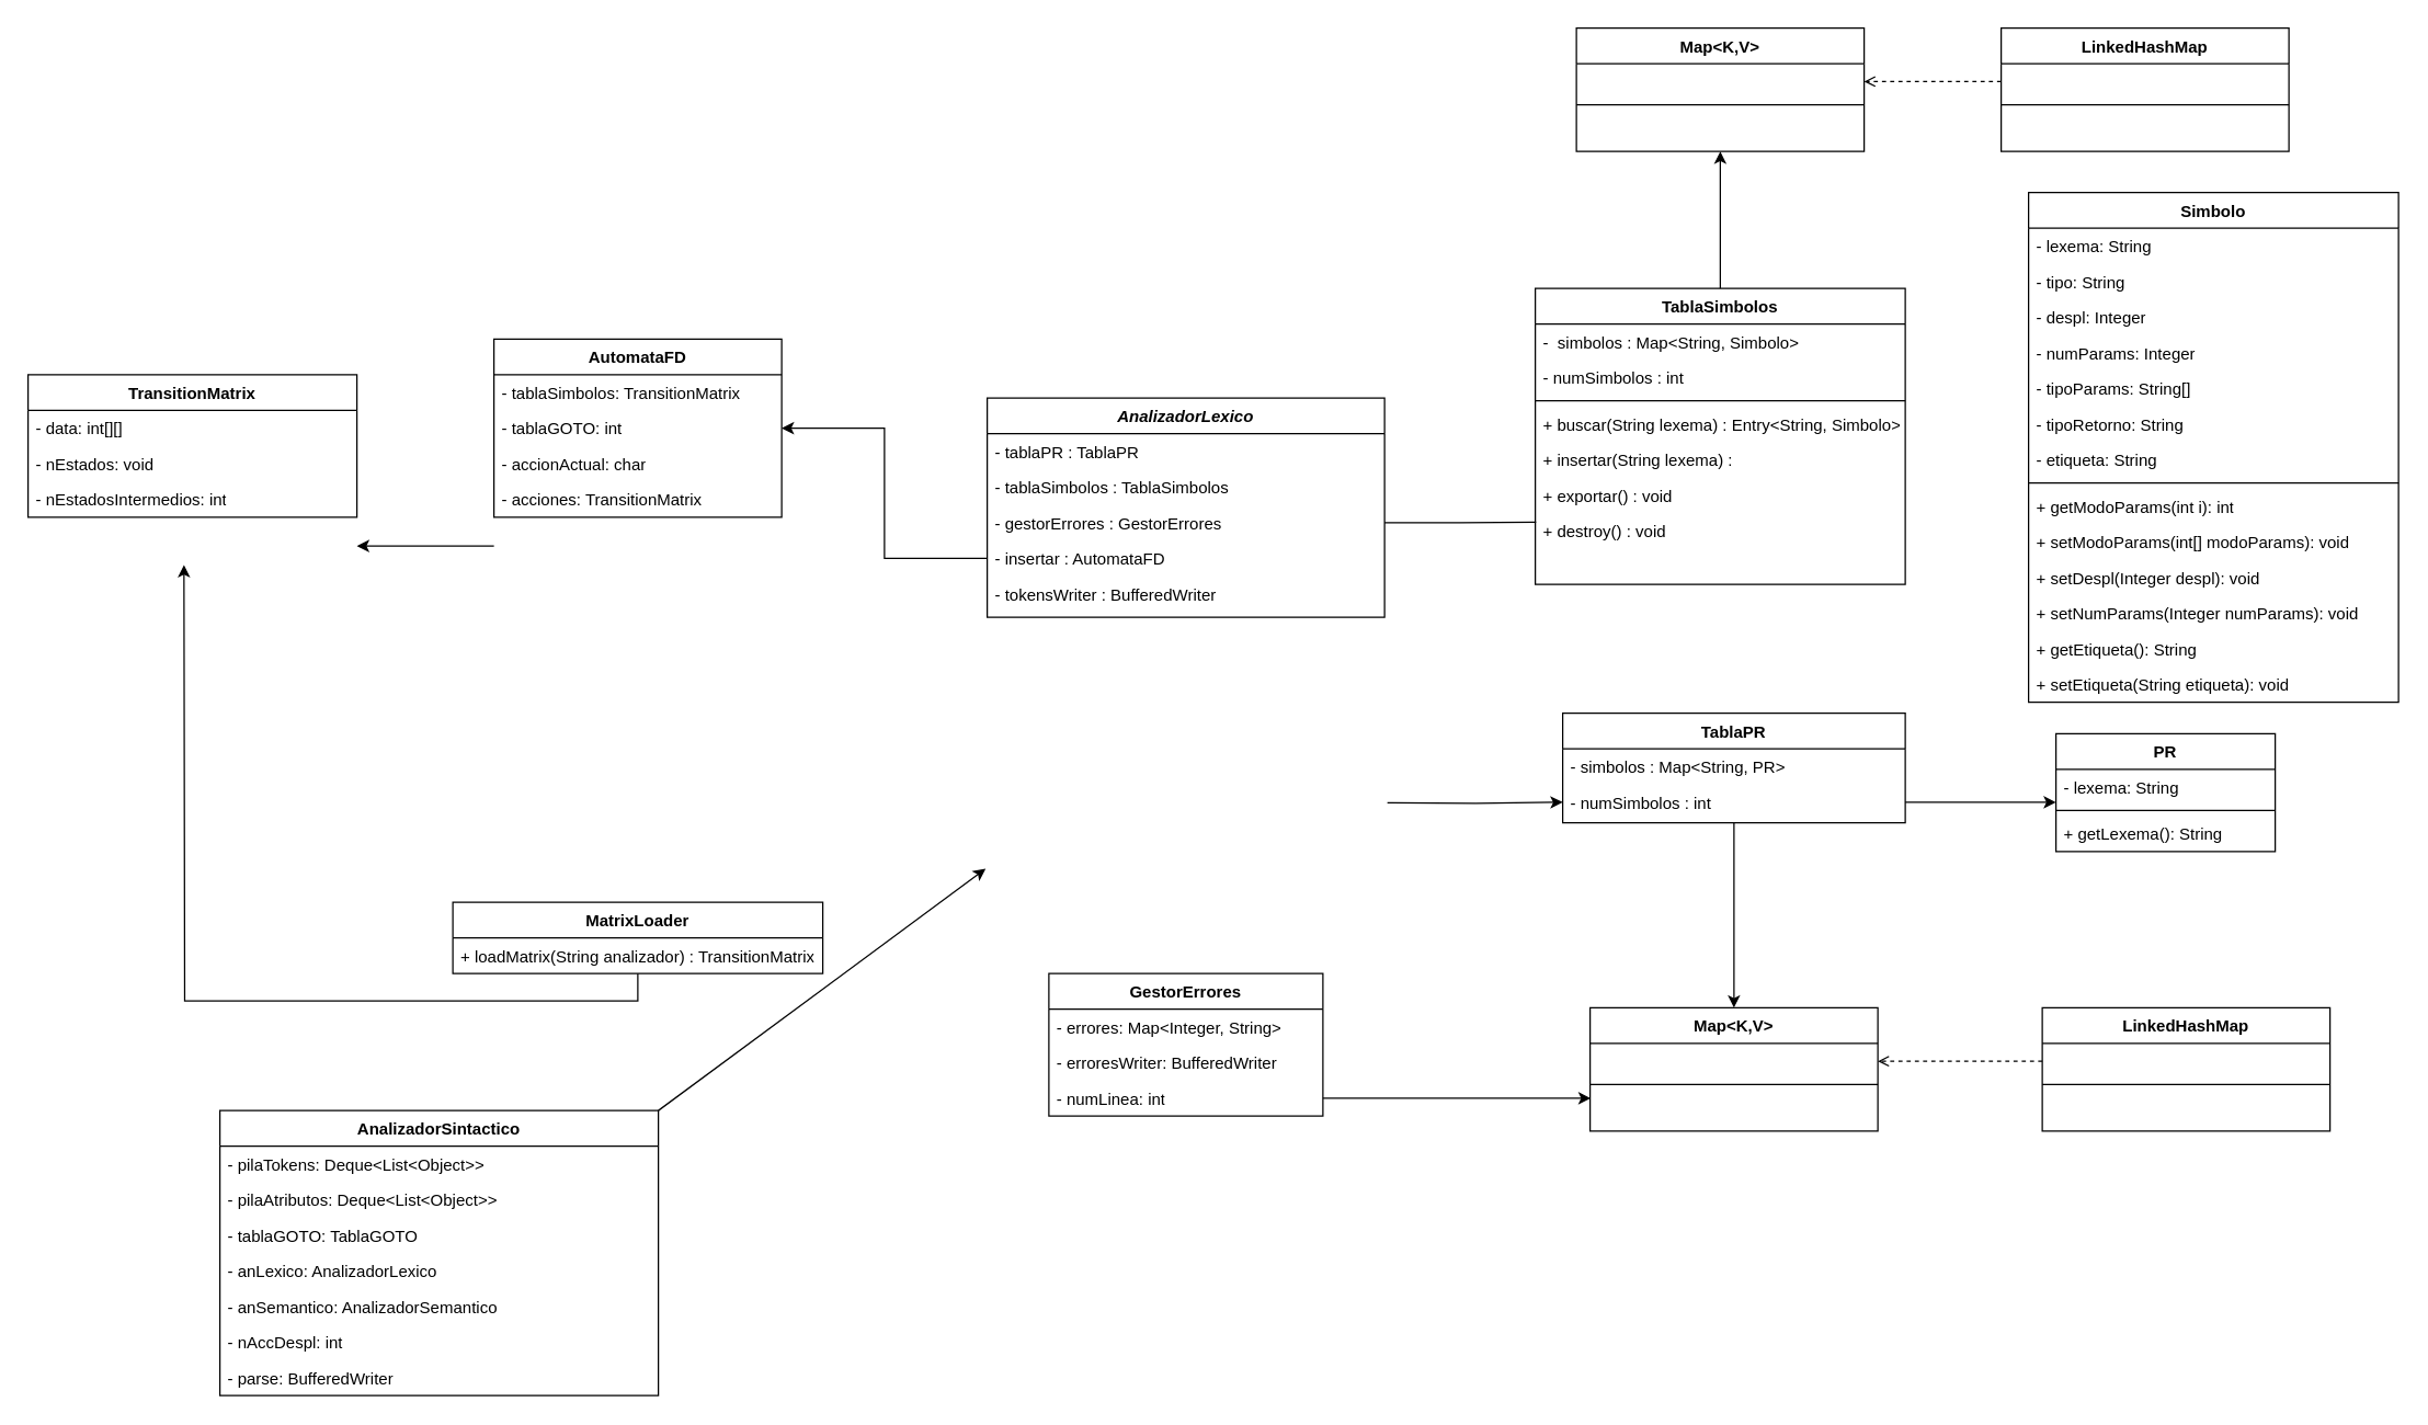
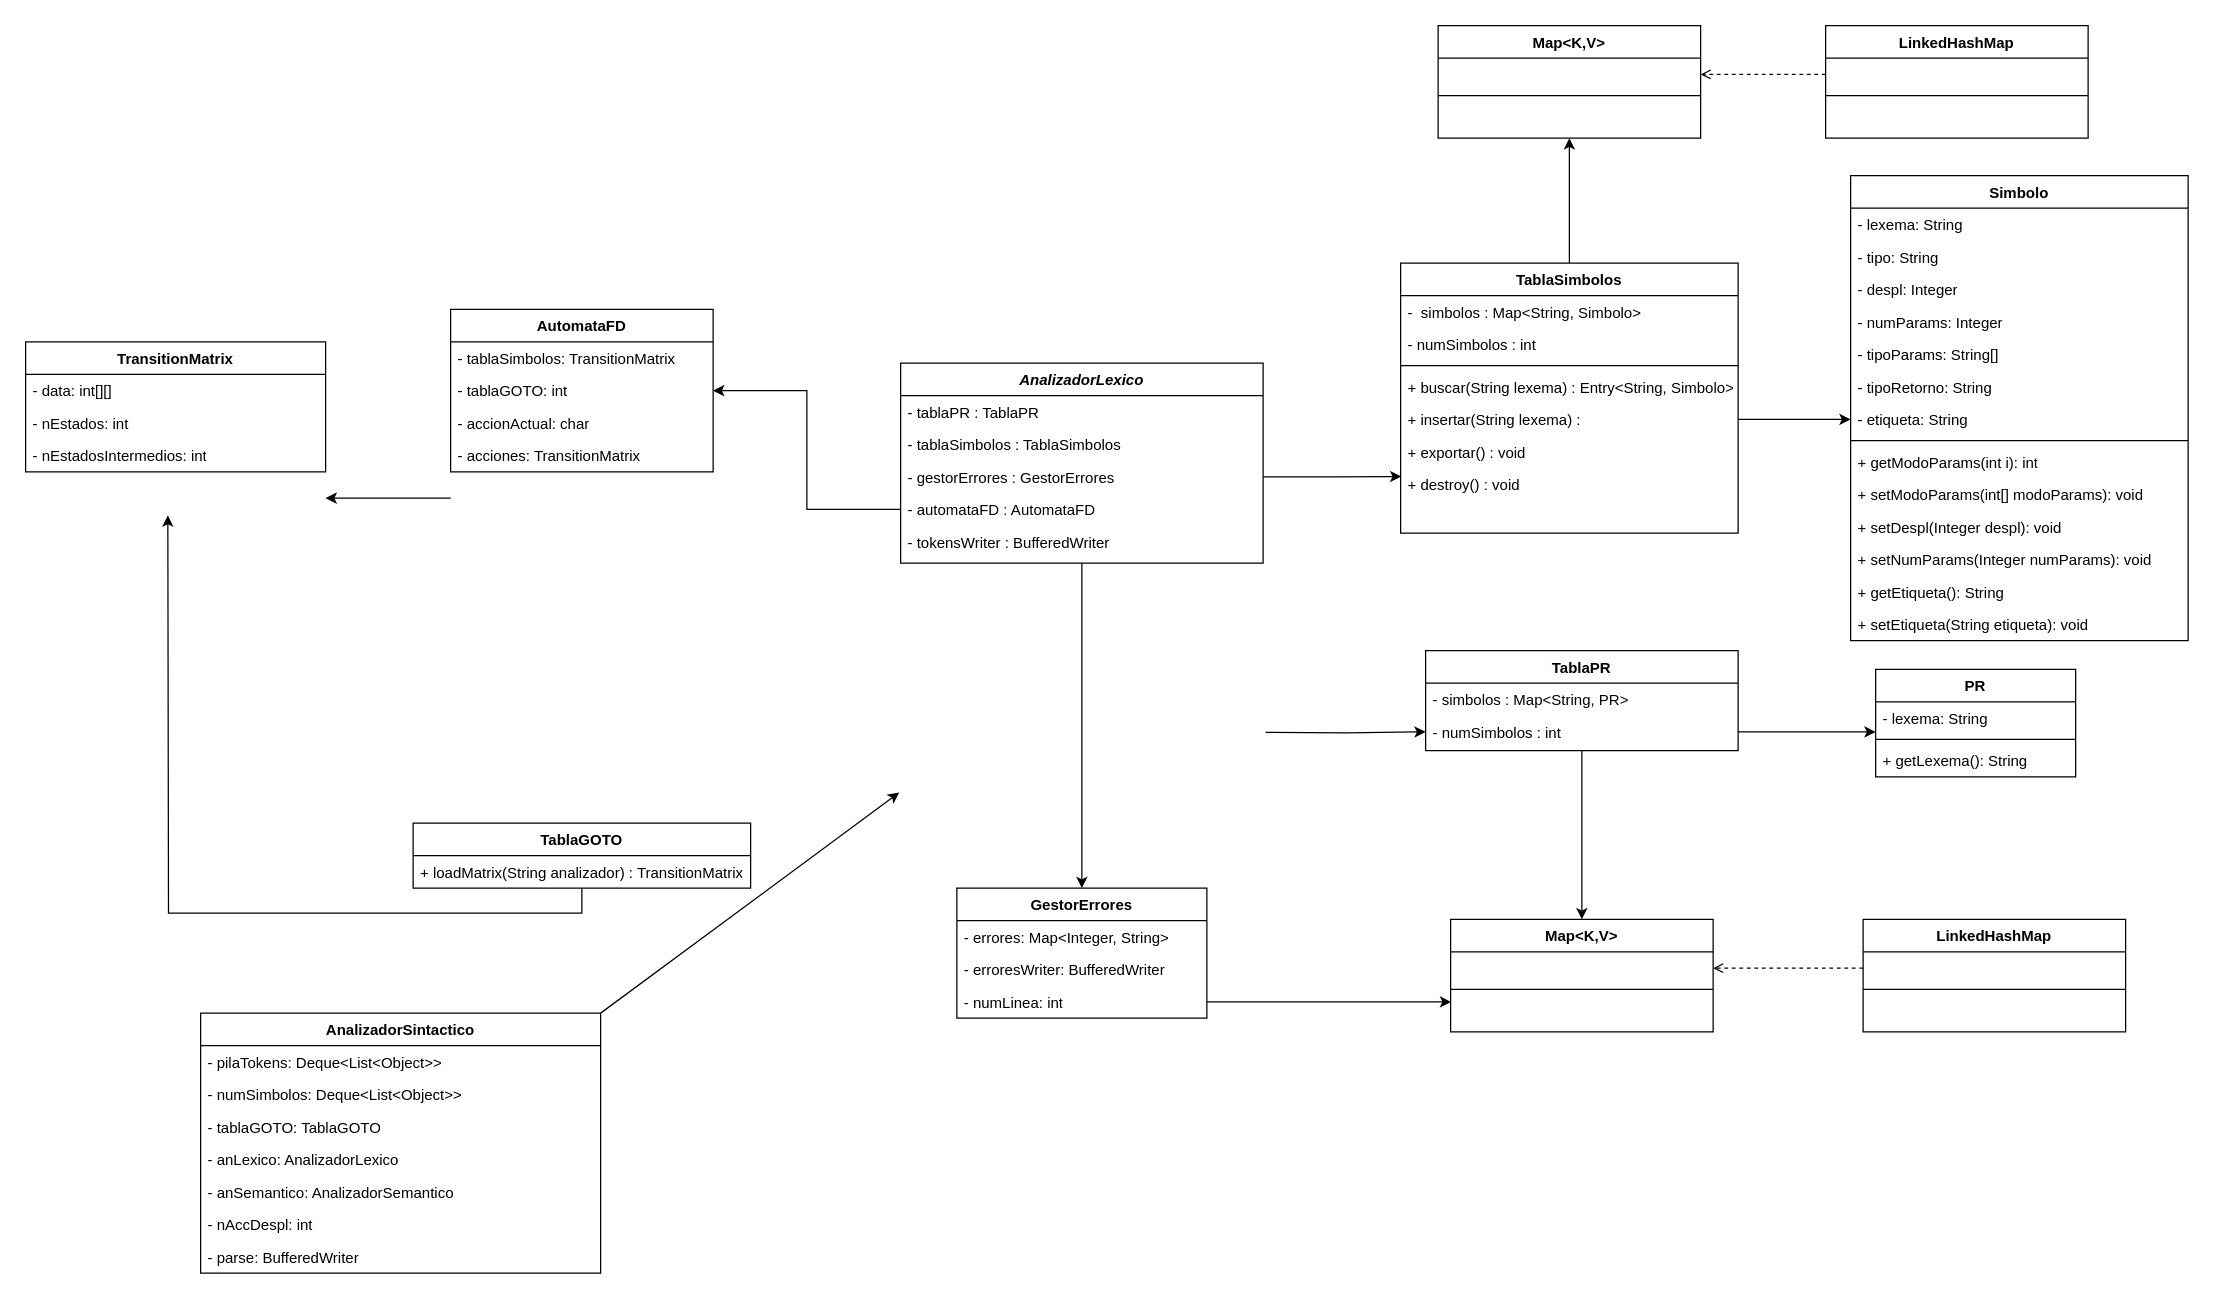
+ <mxCell id="46" style="edgeStyle=orthogonalEdgeStyle;rounded=0;orthogonalLoop=1;jettySize=auto;html=1;exitX=1;exitY=0.5;exitDx=0;exitDy=0;" parent="1" source="15" target="38" edge="1"><mxGeometry relative="1" as="geometry" /></mxCell>
- <mxCell id="78" value="- nEstados: void" style="text;strokeColor=none;fillColor=none;align=left;verticalAlign=top;spacingLeft=4;spacingRight=4;overflow=hidden;rotatable=0;points=[[0,0.5],[1,0.5]];portConstraint=eastwest;whiteSpace=wrap;html=1;" parent="76" vertex="1"><mxGeometry y="52" width="240" height="26" as="geometry" /></mxCell>
+ <mxCell id="78" value="- nEstados: int" style="text;strokeColor=none;fillColor=none;align=left;verticalAlign=top;spacingLeft=4;spacingRight=4;overflow=hidden;rotatable=0;points=[[0,0.5],[1,0.5]];portConstraint=eastwest;whiteSpace=wrap;html=1;" parent="76" vertex="1"><mxGeometry y="52" width="240" height="26" as="geometry" /></mxCell>
- <mxCell id="47" style="edgeStyle=orthogonalEdgeStyle;rounded=0;orthogonalLoop=1;jettySize=auto;html=1;exitX=1;exitY=0.5;exitDx=0;exitDy=0;entryX=0.002;entryY=0.256;entryDx=0;entryDy=0;entryPerimeter=0;endArrow=none;" parent="1" source="6" target="17" edge="1"><mxGeometry relative="1" as="geometry" /></mxCell>
+ <mxCell id="47" style="edgeStyle=orthogonalEdgeStyle;rounded=0;orthogonalLoop=1;jettySize=auto;html=1;exitX=1;exitY=0.5;exitDx=0;exitDy=0;entryX=0.002;entryY=0.256;entryDx=0;entryDy=0;entryPerimeter=0;" parent="1" source="6" target="17" edge="1"><mxGeometry relative="1" as="geometry" /></mxCell>
- <mxCell id="7" value="- insertar : AutomataFD " style="text;align=left;verticalAlign=top;spacingLeft=4;spacingRight=4;overflow=hidden;rotatable=0;points=[[0,0.5],[1,0.5]];portConstraint=eastwest;rounded=0;shadow=0;html=0;" parent="3" vertex="1"><mxGeometry y="104" width="290" height="26" as="geometry" /></mxCell>
+ <mxCell id="7" value="- automataFD : AutomataFD " style="text;align=left;verticalAlign=top;spacingLeft=4;spacingRight=4;overflow=hidden;rotatable=0;points=[[0,0.5],[1,0.5]];portConstraint=eastwest;rounded=0;shadow=0;html=0;" parent="3" vertex="1"><mxGeometry y="104" width="290" height="26" as="geometry" /></mxCell>
+ <mxCell id="2" style="edgeStyle=orthogonalEdgeStyle;rounded=0;orthogonalLoop=1;jettySize=auto;html=1;entryX=0.5;entryY=0;entryDx=0;entryDy=0;" parent="1" source="3" target="63" edge="1"><mxGeometry relative="1" as="geometry" /></mxCell>
- <mxCell id="74" value="MatrixLoader" style="swimlane;fontStyle=1;align=center;verticalAlign=top;childLayout=stackLayout;horizontal=1;startSize=26;horizontalStack=0;resizeParent=1;resizeParentMax=0;resizeLast=0;collapsible=1;marginBottom=0;whiteSpace=wrap;html=1;" parent="1" vertex="1"><mxGeometry x="330" y="658" width="270" height="52" as="geometry" /></mxCell>
+ <mxCell id="74" value="TablaGOTO" style="swimlane;fontStyle=1;align=center;verticalAlign=top;childLayout=stackLayout;horizontal=1;startSize=26;horizontalStack=0;resizeParent=1;resizeParentMax=0;resizeLast=0;collapsible=1;marginBottom=0;whiteSpace=wrap;html=1;" parent="1" vertex="1"><mxGeometry x="330" y="658" width="270" height="52" as="geometry" /></mxCell>
- <mxCell id="84" value="- pilaAtributos: Deque&amp;lt;List&amp;lt;Object&amp;gt;&amp;gt;" style="text;strokeColor=none;fillColor=none;align=left;verticalAlign=top;spacingLeft=4;spacingRight=4;overflow=hidden;rotatable=0;points=[[0,0.5],[1,0.5]];portConstraint=eastwest;whiteSpace=wrap;html=1;" vertex="1" parent="82"><mxGeometry y="52" width="320" height="26" as="geometry" /></mxCell>
+ <mxCell id="84" value="- numSimbolos: Deque&amp;lt;List&amp;lt;Object&amp;gt;&amp;gt;" style="text;strokeColor=none;fillColor=none;align=left;verticalAlign=top;spacingLeft=4;spacingRight=4;overflow=hidden;rotatable=0;points=[[0,0.5],[1,0.5]];portConstraint=eastwest;whiteSpace=wrap;html=1;" vertex="1" parent="82"><mxGeometry y="52" width="320" height="26" as="geometry" /></mxCell>
